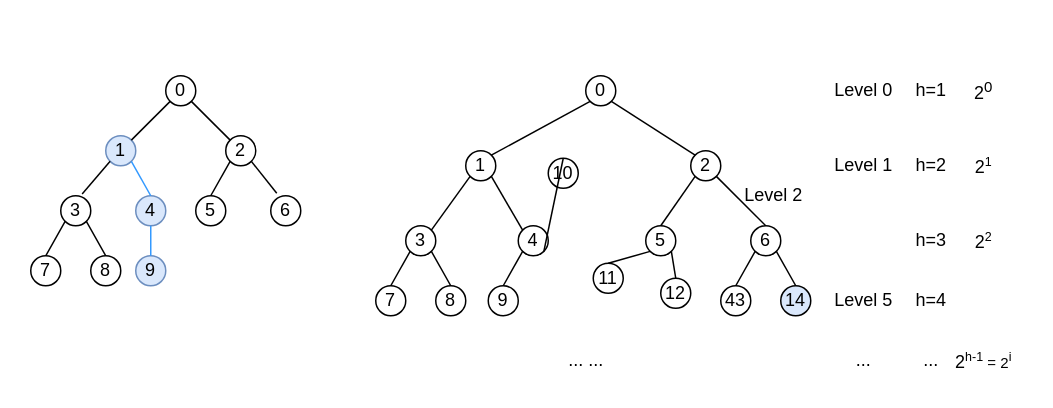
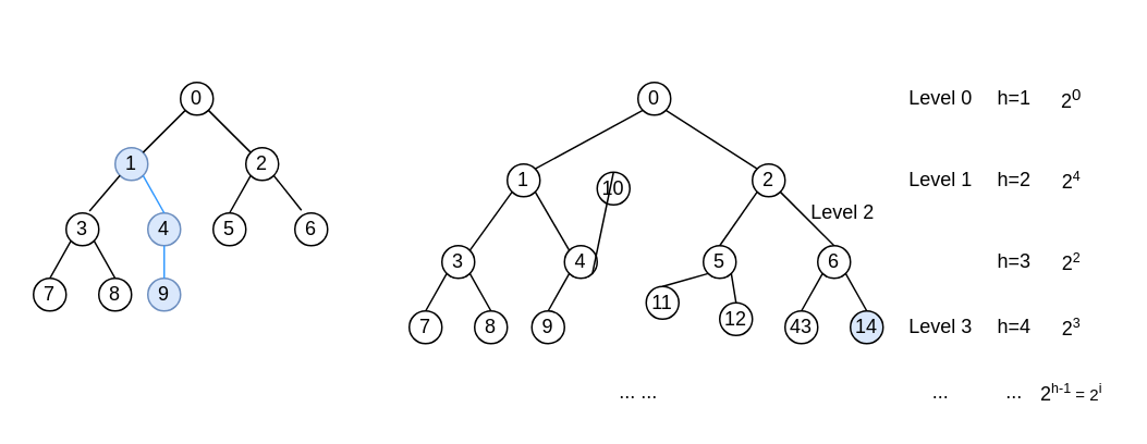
- <mxCell id="44" value="2&lt;span style=&quot;font-size: 10px&quot;&gt;&lt;sup&gt;1&lt;/sup&gt;&lt;/span&gt;" style="text;html=1;resizable=0;autosize=1;align=center;verticalAlign=middle;points=[];fillColor=none;strokeColor=none;rounded=0;" vertex="1" parent="2"><mxGeometry x="390" y="50" width="30" height="20" as="geometry" /></mxCell>
+ <mxCell id="44" value="2&lt;span style=&quot;font-size: 10px&quot;&gt;&lt;sup&gt;4&lt;/sup&gt;&lt;/span&gt;" style="text;html=1;resizable=0;autosize=1;align=center;verticalAlign=middle;points=[];fillColor=none;strokeColor=none;rounded=0;" vertex="1" parent="2"><mxGeometry x="390" y="50" width="30" height="20" as="geometry" /></mxCell>
- <mxCell id="35" value="Level 5" style="text;html=1;resizable=0;autosize=1;align=center;verticalAlign=middle;points=[];fillColor=none;strokeColor=none;rounded=0;" vertex="1" parent="2"><mxGeometry x="300" y="140" width="50" height="20" as="geometry" /></mxCell>
+ <mxCell id="35" value="Level 3" style="text;html=1;resizable=0;autosize=1;align=center;verticalAlign=middle;points=[];fillColor=none;strokeColor=none;rounded=0;" vertex="1" parent="2"><mxGeometry x="300" y="140" width="50" height="20" as="geometry" /></mxCell>
+ <mxCell id="46" value="2&lt;span style=&quot;font-size: 10px&quot;&gt;&lt;sup&gt;3&lt;/sup&gt;&lt;/span&gt;" style="text;html=1;resizable=0;autosize=1;align=center;verticalAlign=middle;points=[];fillColor=none;strokeColor=none;rounded=0;" vertex="1" parent="2"><mxGeometry x="390" y="140" width="30" height="20" as="geometry" /></mxCell>
